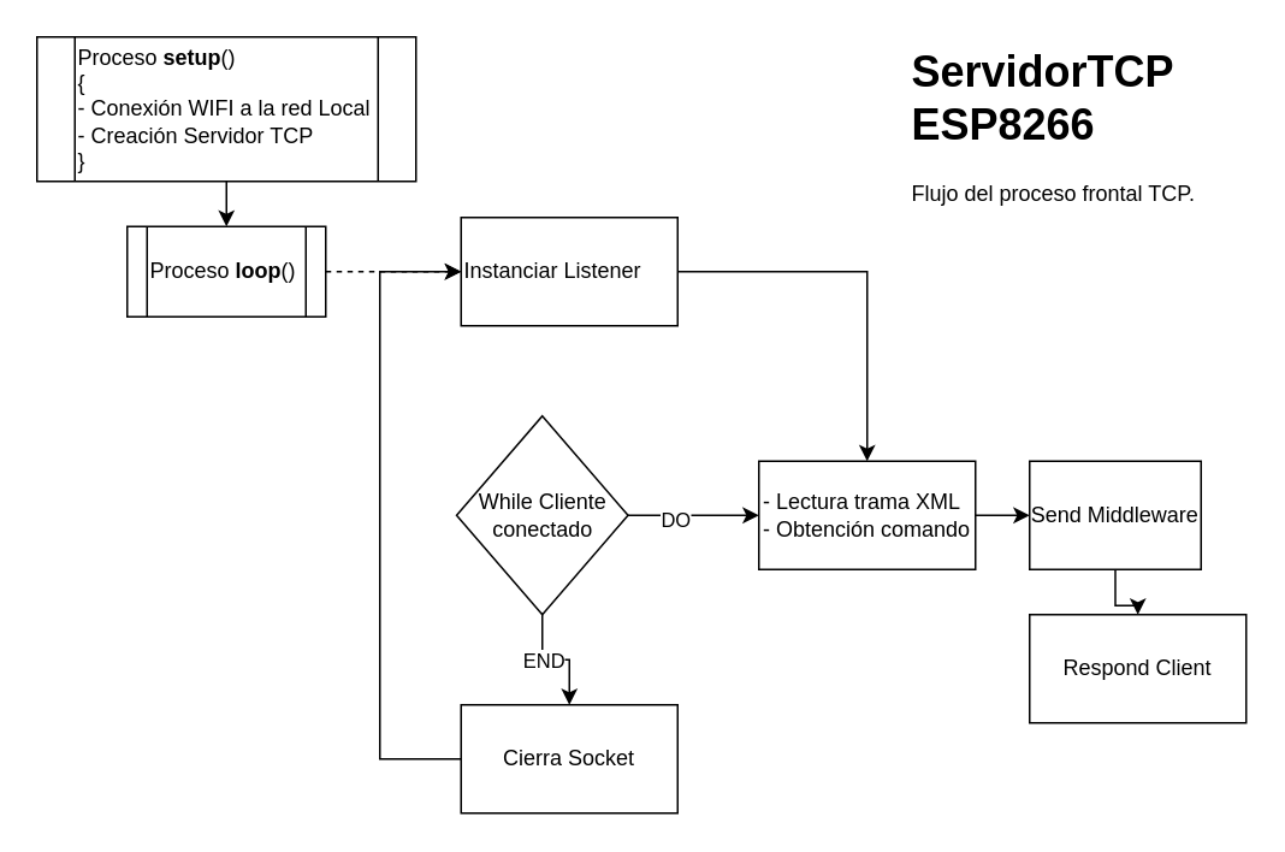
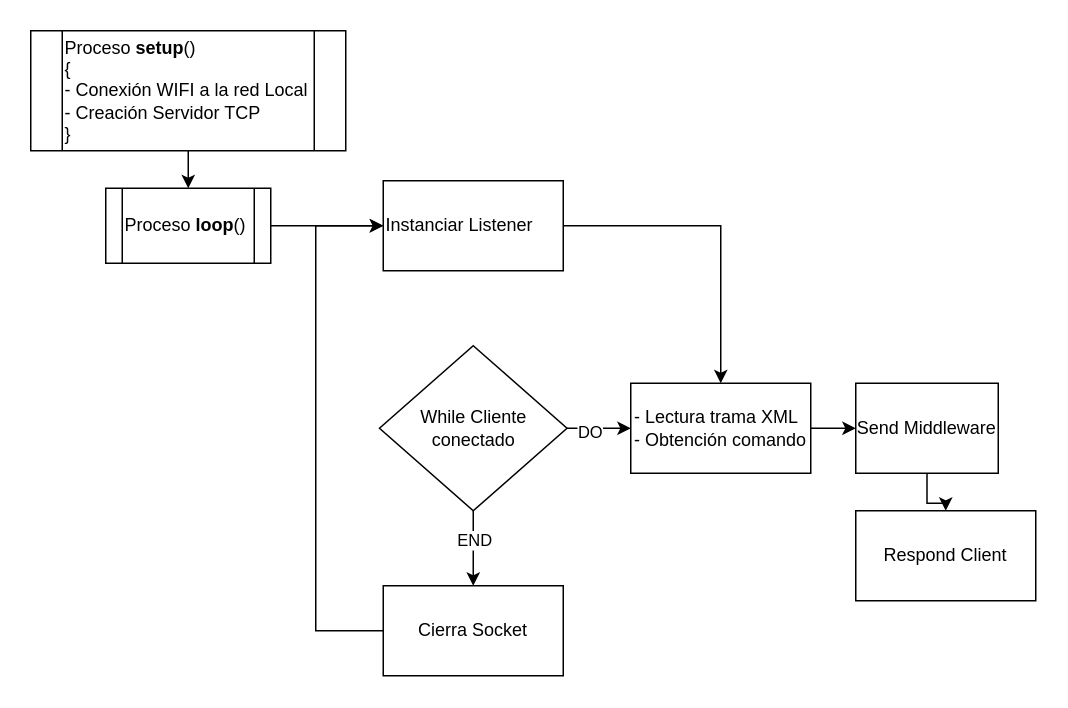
- <mxCell id="20" value="&lt;h1&gt;ServidorTCP ESP8266&lt;/h1&gt;&lt;p&gt;Flujo del proceso frontal TCP.&amp;nbsp;&lt;/p&gt;" style="text;html=1;strokeColor=none;fillColor=none;spacing=5;spacingTop=-20;whiteSpace=wrap;overflow=hidden;rounded=0;" vertex="1" parent="1"><mxGeometry x="500" y="20" width="190" height="120" as="geometry" /></mxCell>
- <mxCell id="4" value="" style="edgeStyle=orthogonalEdgeStyle;rounded=0;orthogonalLoop=1;jettySize=auto;html=1;dashed=1;" edge="1" parent="1" source="5" target="7"><mxGeometry relative="1" as="geometry" /></mxCell>
+ <mxCell id="4" value="" style="edgeStyle=orthogonalEdgeStyle;rounded=0;orthogonalLoop=1;jettySize=auto;html=1;" edge="1" parent="1" source="5" target="7"><mxGeometry relative="1" as="geometry" /></mxCell>
- <mxCell id="12" value="While Cliente conectado" style="rhombus;whiteSpace=wrap;html=1;" vertex="1" parent="1"><mxGeometry x="252.5" y="230" width="95" height="110" as="geometry" /></mxCell>
+ <mxCell id="12" value="While Cliente conectado" style="rhombus;whiteSpace=wrap;html=1;" vertex="1" parent="1"><mxGeometry x="252.5" y="230" width="125" height="110" as="geometry" /></mxCell>
